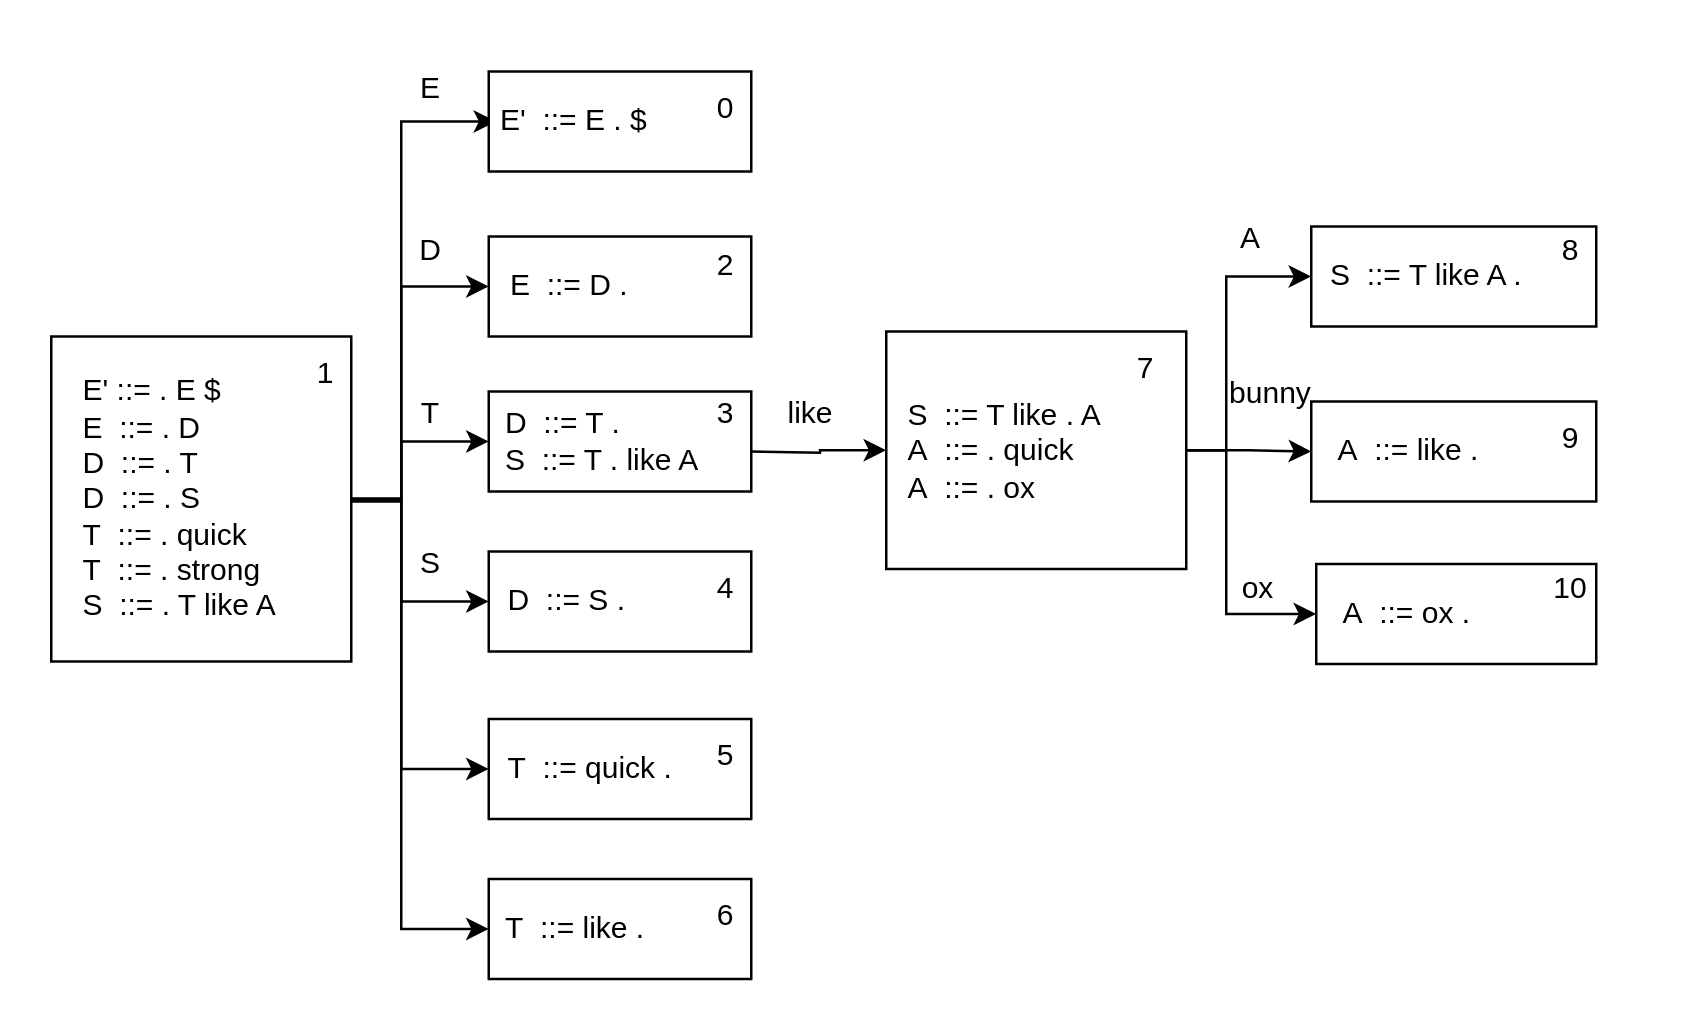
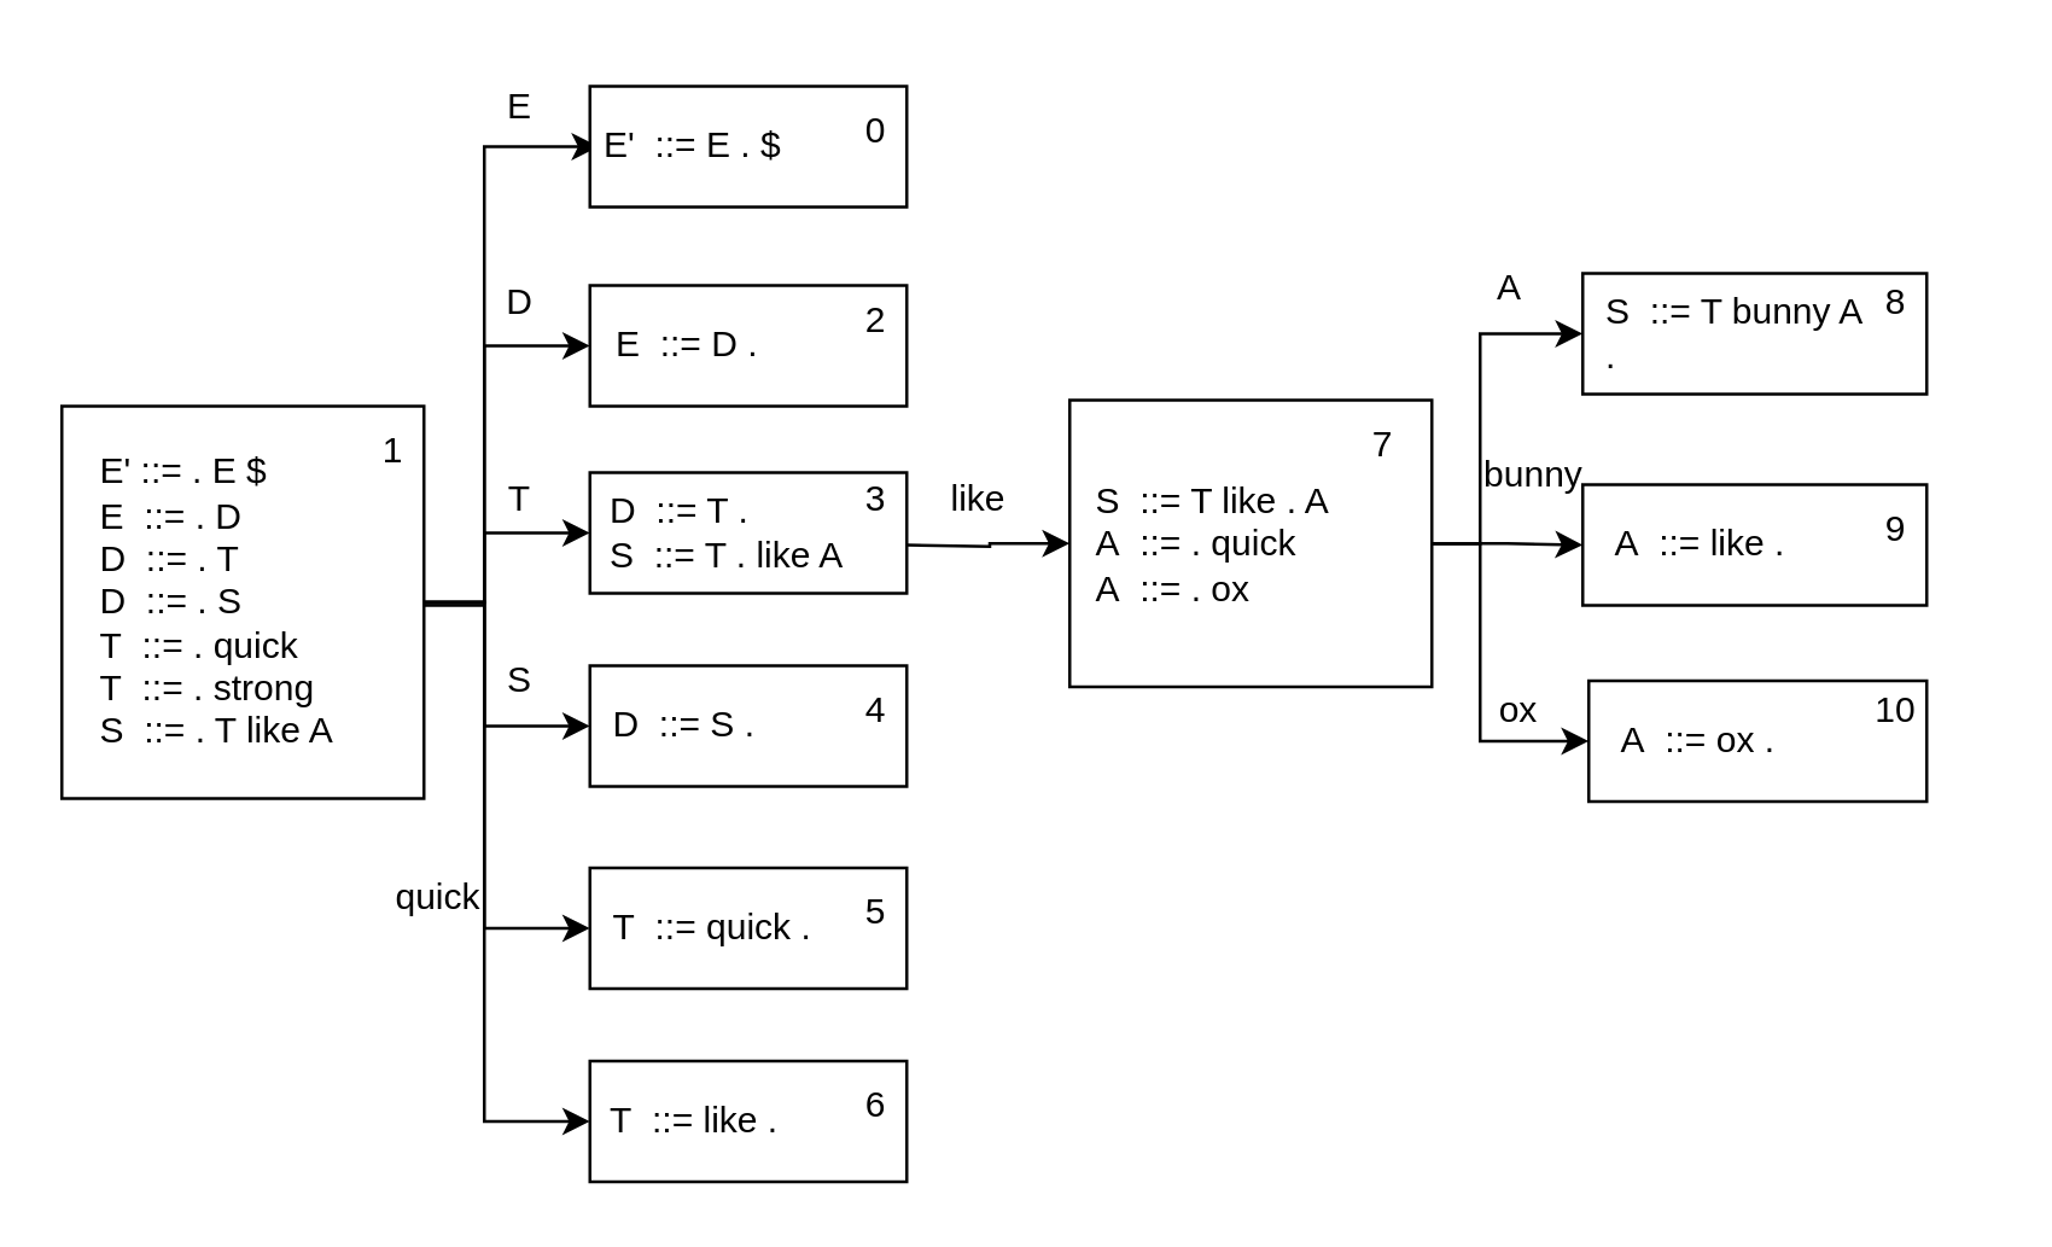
- <mxCell id="29" value="S&amp;nbsp; ::= T like A ." style="text;html=1;strokeColor=none;fillColor=none;align=left;verticalAlign=middle;whiteSpace=wrap;rounded=0;" vertex="1" parent="1"><mxGeometry x="530" y="90" width="90" height="40" as="geometry" /></mxCell>
+ <mxCell id="29" value="S&amp;nbsp; ::= T bunny A ." style="text;html=1;strokeColor=none;fillColor=none;align=left;verticalAlign=middle;whiteSpace=wrap;rounded=0;" vertex="1" parent="1"><mxGeometry x="530" y="90" width="90" height="40" as="geometry" /></mxCell>
+ <mxCell id="49" value="quick" style="text;html=1;strokeColor=none;fillColor=none;align=center;verticalAlign=middle;whiteSpace=wrap;rounded=0;" vertex="1" parent="1"><mxGeometry x="115" y="282" width="60" height="30" as="geometry" /></mxCell>
